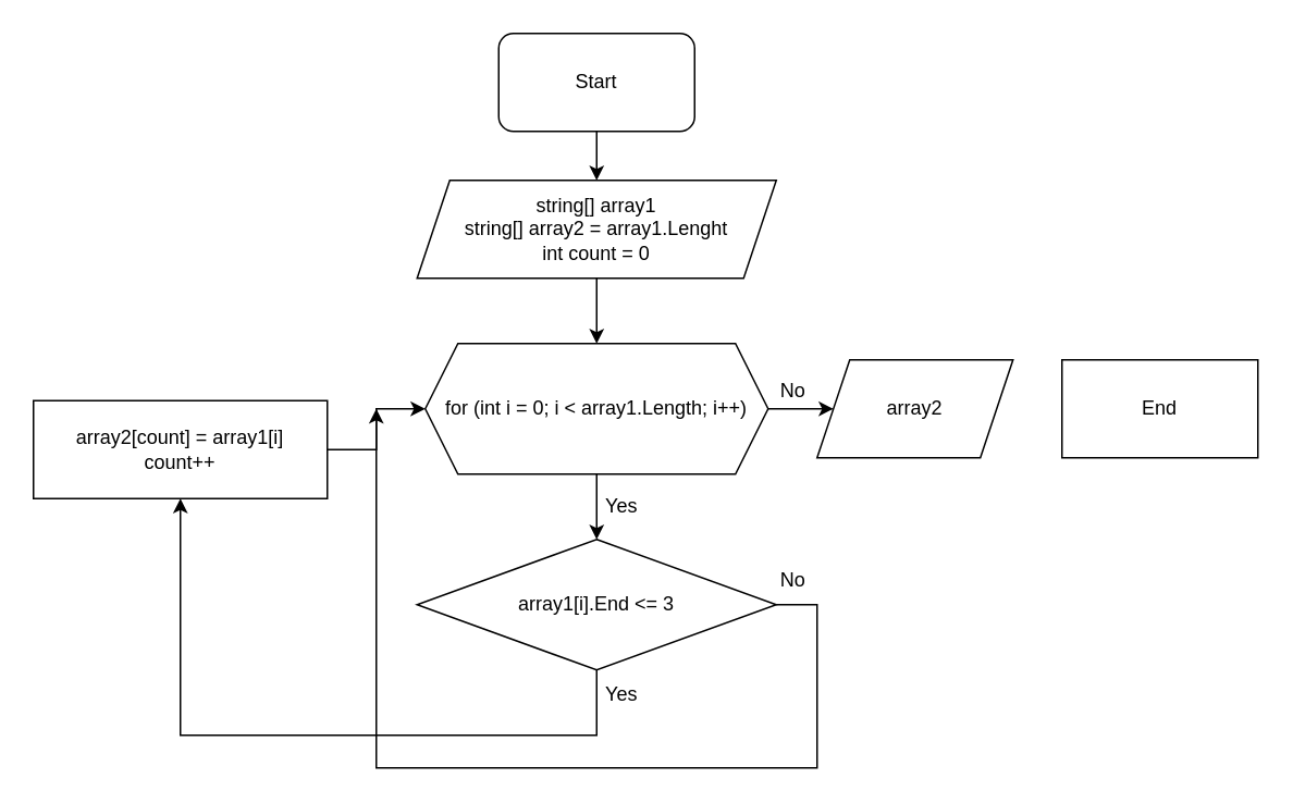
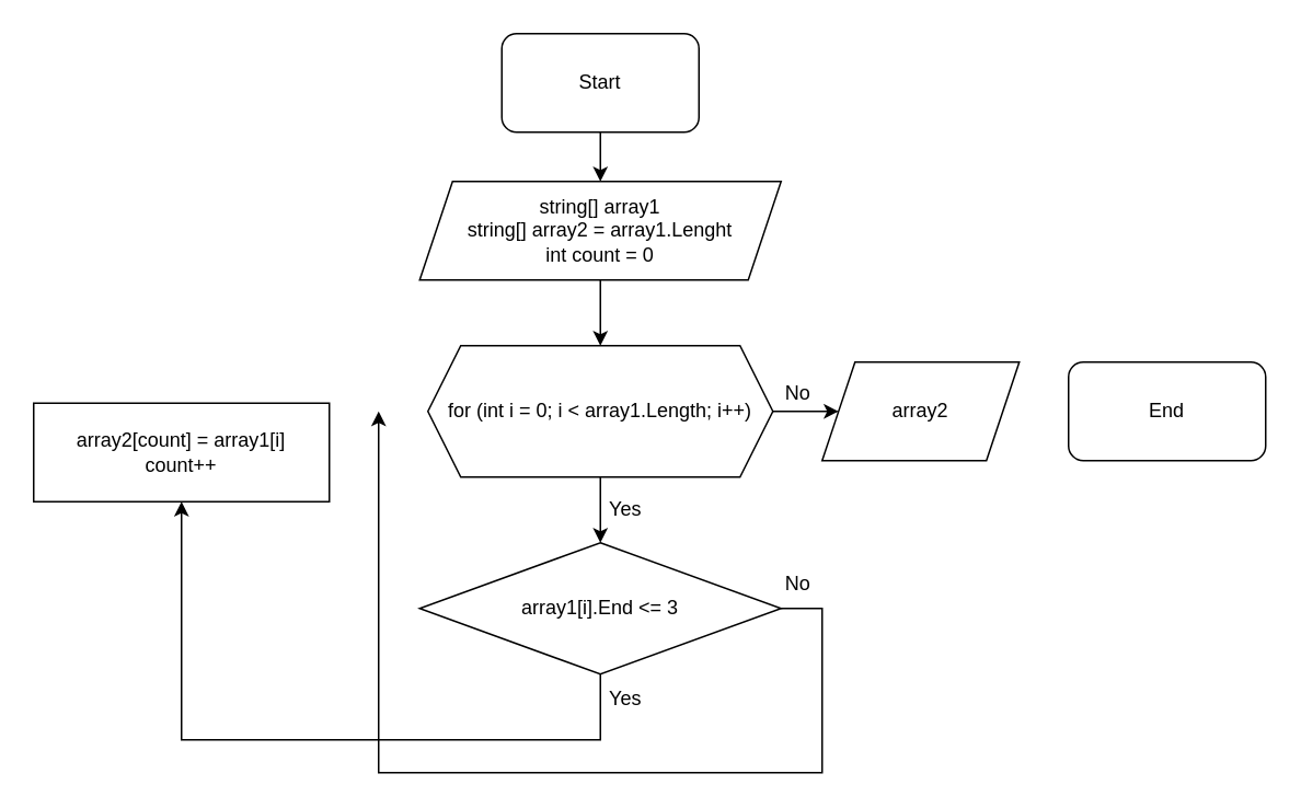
- <mxCell id="13" value="End" style="whiteSpace=wrap;html=1;rounded=0;" vertex="1" parent="1"><mxGeometry x="650" y="220" width="120" height="60" as="geometry" /></mxCell>
+ <mxCell id="13" value="End" style="rounded=1;whiteSpace=wrap;html=1;" vertex="1" parent="1"><mxGeometry x="650" y="220" width="120" height="60" as="geometry" /></mxCell>
- <mxCell id="14" style="edgeStyle=orthogonalEdgeStyle;rounded=0;orthogonalLoop=1;jettySize=auto;html=1;entryX=0;entryY=0.5;entryDx=0;entryDy=0;" edge="1" parent="1" source="15" target="8"><mxGeometry relative="1" as="geometry" /></mxCell>
